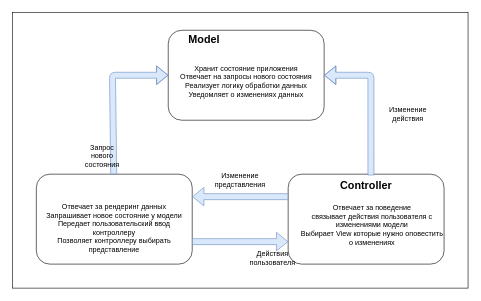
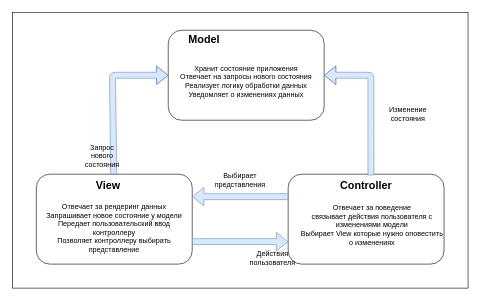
- <mxCell id="15" value="Изменение действия" style="text;html=1;strokeColor=none;fillColor=none;align=center;verticalAlign=middle;whiteSpace=wrap;rounded=0;" vertex="1" parent="1"><mxGeometry x="660" y="180" width="40" height="20" as="geometry" /></mxCell>
+ <mxCell id="15" value="Изменение состояния" style="text;html=1;strokeColor=none;fillColor=none;align=center;verticalAlign=middle;whiteSpace=wrap;rounded=0;" vertex="1" parent="1"><mxGeometry x="660" y="180" width="40" height="20" as="geometry" /></mxCell>
- <mxCell id="19" value="Изменение представления" style="text;html=1;strokeColor=none;fillColor=none;align=center;verticalAlign=middle;whiteSpace=wrap;rounded=0;" vertex="1" parent="1"><mxGeometry x="380" y="290" width="40" height="20" as="geometry" /></mxCell>
+ <mxCell id="19" value="Выбирает представления" style="text;html=1;strokeColor=none;fillColor=none;align=center;verticalAlign=middle;whiteSpace=wrap;rounded=0;" vertex="1" parent="1"><mxGeometry x="380" y="290" width="40" height="20" as="geometry" /></mxCell>
+ <mxCell id="8" value="&lt;b style=&quot;font-size: 18px&quot;&gt;View&lt;/b&gt;" style="text;html=1;strokeColor=none;fillColor=none;align=center;verticalAlign=middle;whiteSpace=wrap;rounded=0;" vertex="1" parent="1"><mxGeometry x="160" y="300" width="40" height="20" as="geometry" /></mxCell>
